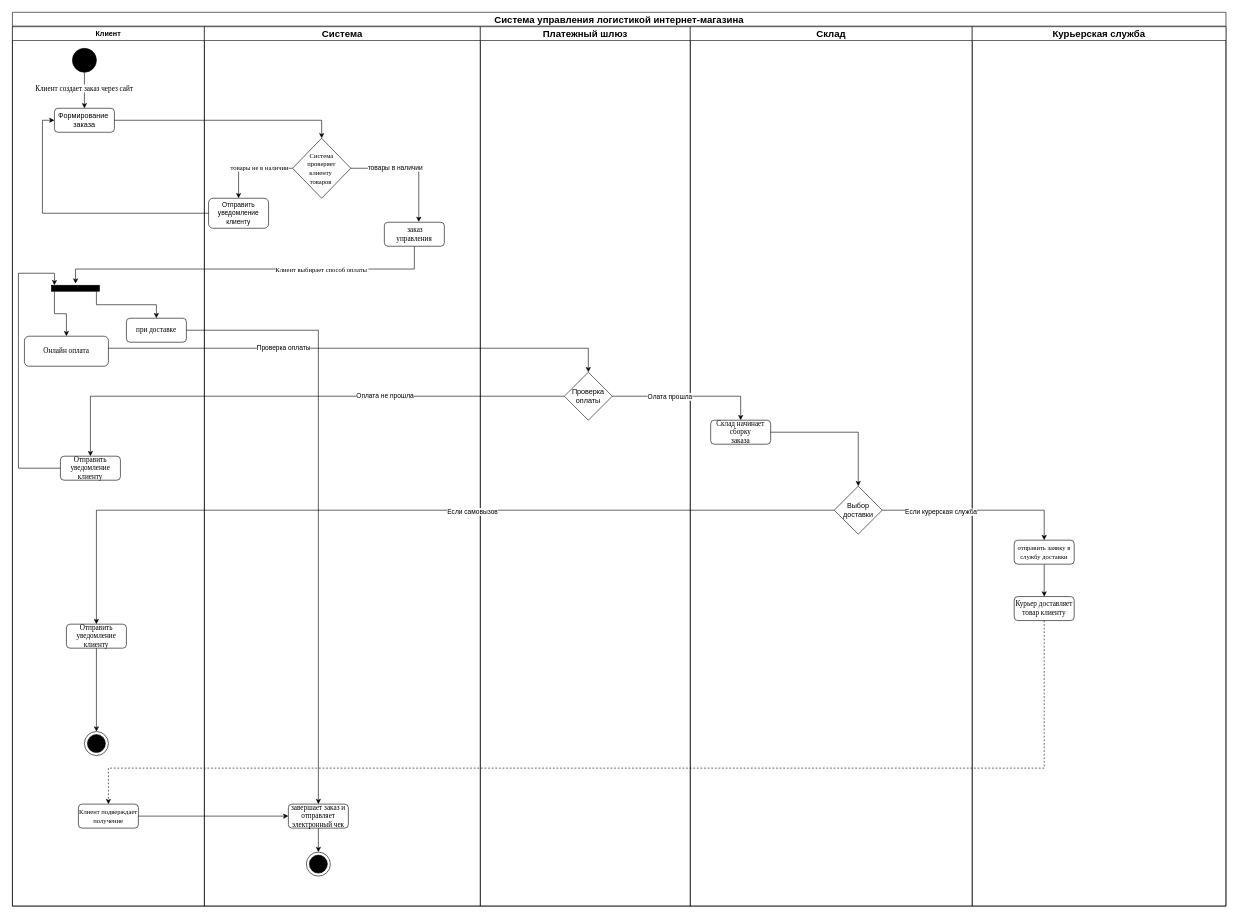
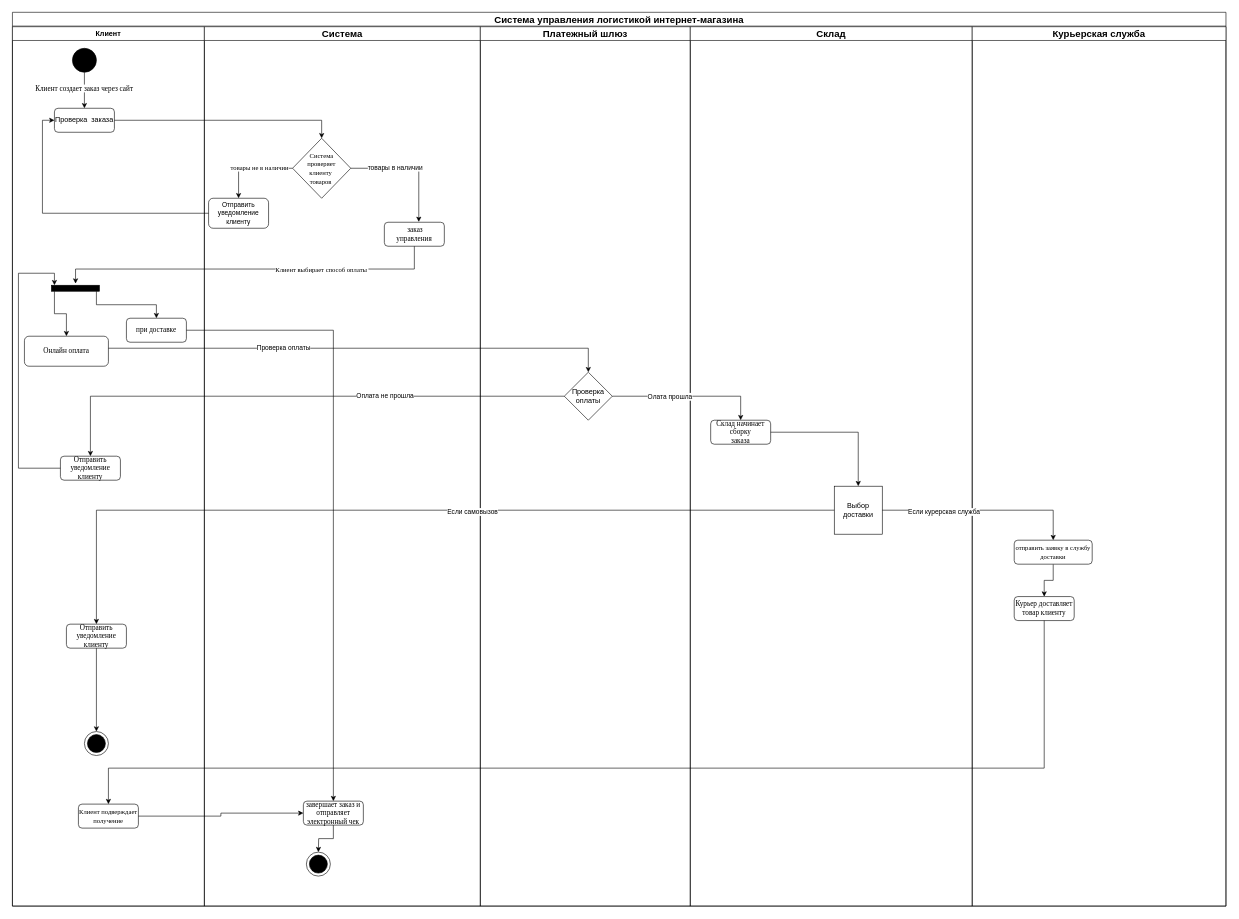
- <mxCell id="7" value="Формирование&amp;nbsp; заказа" style="shape=rect;rounded=1;html=1;whiteSpace=wrap;align=center;" vertex="1" parent="3"><mxGeometry x="70" y="136" width="100" height="40" as="geometry" /></mxCell>
+ <mxCell id="7" value="Проверка&amp;nbsp; заказа" style="shape=rect;rounded=1;html=1;whiteSpace=wrap;align=center;" vertex="1" parent="3"><mxGeometry x="70" y="136" width="100" height="40" as="geometry" /></mxCell>
- <mxCell id="34" value="Выбор доставки" style="rhombus;whiteSpace=wrap;html=1;" vertex="1" parent="32"><mxGeometry x="240" y="766" width="80" height="80" as="geometry" /></mxCell>
+ <mxCell id="34" value="Выбор доставки" style="whiteSpace=wrap;html=1;rounded=0;" vertex="1" parent="32"><mxGeometry x="240" y="766" width="80" height="80" as="geometry" /></mxCell>
- <mxCell id="46" value="&lt;span style=&quot;line-height: 107%; font-family: &amp;quot;Times New Roman&amp;quot;, serif;&quot;&gt;&lt;font style=&quot;font-size: 11px;&quot;&gt;отправить заявку в службу доставки&lt;/font&gt;&lt;/span&gt;" style="shape=rect;rounded=1;html=1;whiteSpace=wrap;align=center;" vertex="1" parent="44"><mxGeometry x="70" y="856" width="100" height="40" as="geometry" /></mxCell>
+ <mxCell id="46" value="&lt;span style=&quot;line-height: 107%; font-family: &amp;quot;Times New Roman&amp;quot;, serif;&quot;&gt;&lt;font style=&quot;font-size: 11px;&quot;&gt;отправить заявку в службу доставки&lt;/font&gt;&lt;/span&gt;" style="shape=rect;rounded=1;html=1;whiteSpace=wrap;align=center;" vertex="1" parent="44"><mxGeometry x="70" y="856" width="130" height="40" as="geometry" /></mxCell>
- <mxCell id="54" style="edgeStyle=orthogonalEdgeStyle;rounded=0;orthogonalLoop=1;jettySize=auto;html=1;entryX=0.5;entryY=0;entryDx=0;entryDy=0;dashed=1;" edge="1" parent="2" source="47" target="18"><mxGeometry relative="1" as="geometry"><Array as="points"><mxPoint x="1720" y="1260" /><mxPoint x="160" y="1260" /></Array></mxGeometry></mxCell>
+ <mxCell id="54" style="edgeStyle=orthogonalEdgeStyle;rounded=0;orthogonalLoop=1;jettySize=auto;html=1;entryX=0.5;entryY=0;entryDx=0;entryDy=0;" edge="1" parent="2" source="47" target="18"><mxGeometry relative="1" as="geometry"><Array as="points"><mxPoint x="1720" y="1260" /><mxPoint x="160" y="1260" /></Array></mxGeometry></mxCell>
- <mxCell id="28" value="&lt;span style=&quot;line-height: 107%; font-family: &amp;quot;Times New Roman&amp;quot;, serif;&quot;&gt;&lt;font&gt;завершает заказ и отправляет электронный чек&lt;/font&gt;&lt;/span&gt;" style="shape=rect;rounded=1;html=1;whiteSpace=wrap;align=center;" vertex="1" parent="19"><mxGeometry x="140" y="1296" width="100" height="40" as="geometry" /></mxCell>
+ <mxCell id="28" value="&lt;span style=&quot;line-height: 107%; font-family: &amp;quot;Times New Roman&amp;quot;, serif;&quot;&gt;&lt;font&gt;завершает заказ и отправляет электронный чек&lt;/font&gt;&lt;/span&gt;" style="shape=rect;rounded=1;html=1;whiteSpace=wrap;align=center;" vertex="1" parent="19"><mxGeometry x="165" y="1291" width="100" height="40" as="geometry" /></mxCell>
